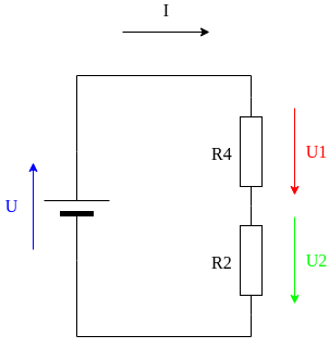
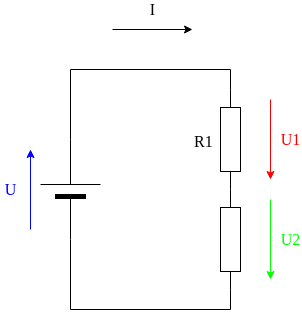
- <mxCell id="8" value="R4" style="text;html=1;resizable=0;points=[];autosize=1;align=left;verticalAlign=top;spacingTop=-4;fontSize=16;fontFamily=Verdana;fontColor=#000000;" parent="1" vertex="1"><mxGeometry x="192" y="120" width="40" height="20" as="geometry" /></mxCell>
+ <mxCell id="8" value="R1" style="text;html=1;resizable=0;points=[];autosize=1;align=left;verticalAlign=top;spacingTop=-4;fontSize=16;fontFamily=Verdana;fontColor=#000000;" parent="1" vertex="1"><mxGeometry x="192" y="120" width="40" height="20" as="geometry" /></mxCell>
- <mxCell id="9" value="R2" style="text;html=1;resizable=0;points=[];autosize=1;align=left;verticalAlign=top;spacingTop=-4;fontSize=16;fontFamily=Verdana;fontColor=#000000;" parent="1" vertex="1"><mxGeometry x="192" y="220" width="40" height="20" as="geometry" /></mxCell>
